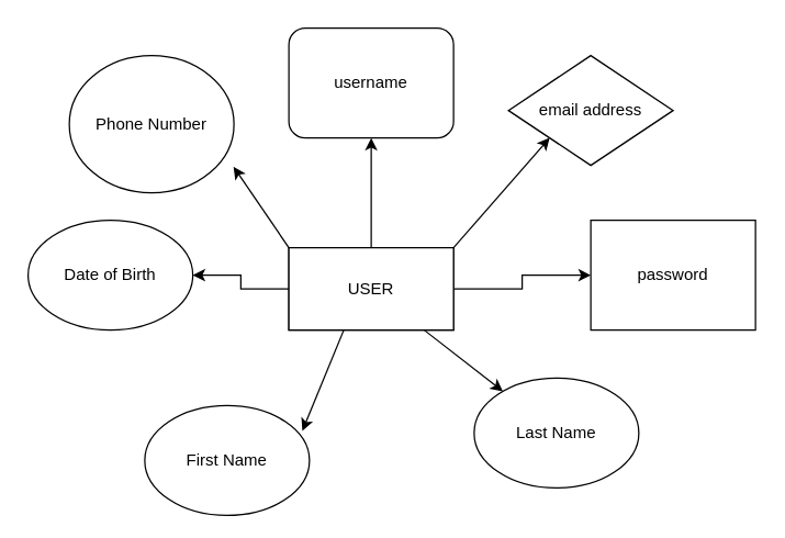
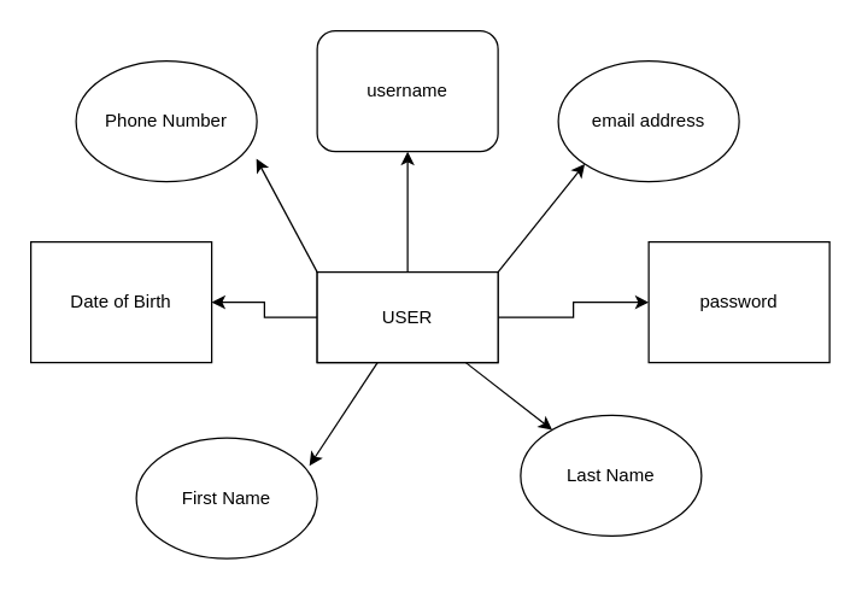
- <mxCell id="9" value="email address" style="rhombus;whiteSpace=wrap;html=1;" vertex="1" parent="1"><mxGeometry x="370" y="40" width="120" height="80" as="geometry" /></mxCell>
+ <mxCell id="9" value="email address" style="ellipse;whiteSpace=wrap;html=1;" vertex="1" parent="1"><mxGeometry x="370" y="40" width="120" height="80" as="geometry" /></mxCell>
- <mxCell id="11" value="Phone Number" style="ellipse;whiteSpace=wrap;html=1;" vertex="1" parent="1"><mxGeometry x="50" y="40" width="120" height="100" as="geometry" /></mxCell>
+ <mxCell id="11" value="Phone Number" style="ellipse;whiteSpace=wrap;html=1;" vertex="1" parent="1"><mxGeometry x="50" y="40" width="120" height="80" as="geometry" /></mxCell>
- <mxCell id="8" value="Date of Birth" style="ellipse;whiteSpace=wrap;html=1;" vertex="1" parent="1"><mxGeometry x="20" y="160" width="120" height="80" as="geometry" /></mxCell>
+ <mxCell id="8" value="Date of Birth" style="whiteSpace=wrap;html=1;rounded=0;" vertex="1" parent="1"><mxGeometry x="20" y="160" width="120" height="80" as="geometry" /></mxCell>
- <mxCell id="15" value="First Name" style="ellipse;whiteSpace=wrap;html=1;" vertex="1" parent="1"><mxGeometry x="105" y="295" width="120" height="80" as="geometry" /></mxCell>
+ <mxCell id="15" value="First Name" style="ellipse;whiteSpace=wrap;html=1;" vertex="1" parent="1"><mxGeometry x="90" y="290" width="120" height="80" as="geometry" /></mxCell>
